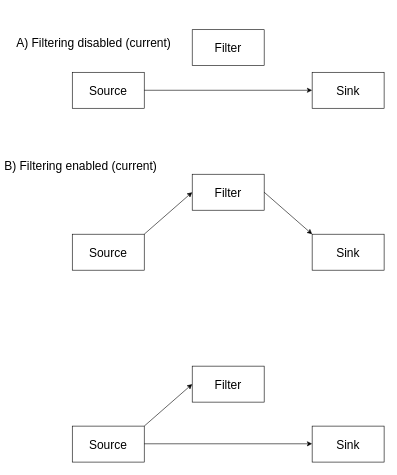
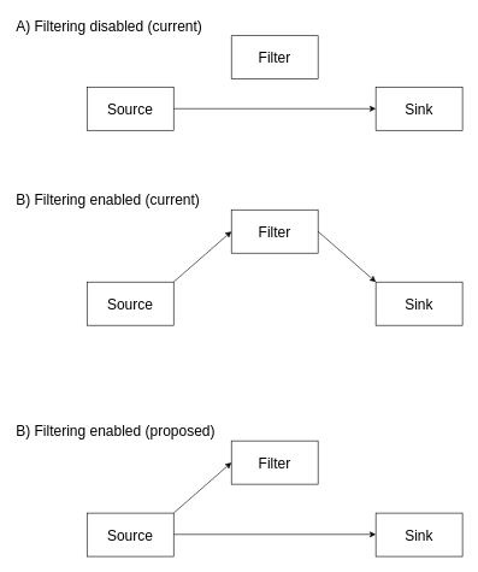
- <mxCell id="10" value="A) Filtering disabled (current)" style="text;html=1;strokeColor=none;fillColor=none;align=left;verticalAlign=middle;whiteSpace=wrap;rounded=0;fontSize=20;" parent="1" vertex="1"><mxGeometry x="25" y="55" width="260" height="30" as="geometry" /></mxCell>
+ <mxCell id="10" value="A) Filtering disabled (current)" style="text;html=1;strokeColor=none;fillColor=none;align=left;verticalAlign=middle;whiteSpace=wrap;rounded=0;fontSize=20;" parent="1" vertex="1"><mxGeometry x="20" y="20" width="260" height="30" as="geometry" /></mxCell>
- <mxCell id="11" value="B) Filtering enabled (current)" style="text;html=1;strokeColor=none;fillColor=none;align=left;verticalAlign=middle;whiteSpace=wrap;rounded=0;fontSize=20;" parent="1" vertex="1"><mxGeometry x="5" y="260" width="260" height="30" as="geometry" /></mxCell>
+ <mxCell id="11" value="B) Filtering enabled (current)" style="text;html=1;strokeColor=none;fillColor=none;align=left;verticalAlign=middle;whiteSpace=wrap;rounded=0;fontSize=20;" parent="1" vertex="1"><mxGeometry x="20" y="260" width="260" height="30" as="geometry" /></mxCell>
+ <mxCell id="17" value="B) Filtering enabled (proposed)" style="text;html=1;strokeColor=none;fillColor=none;align=left;verticalAlign=middle;whiteSpace=wrap;rounded=0;fontSize=20;" vertex="1" parent="1"><mxGeometry x="20" y="580" width="290" height="30" as="geometry" /></mxCell>
